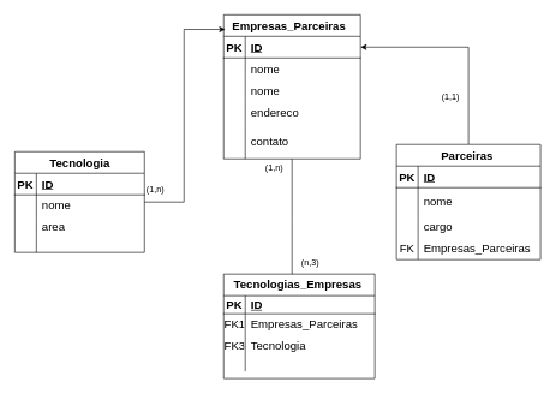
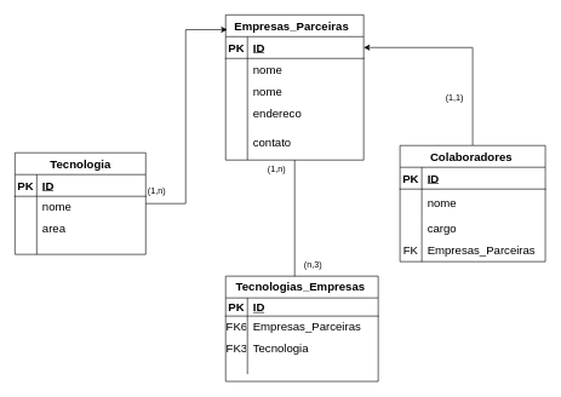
- <mxCell id="49" value="Parceiras&amp;nbsp;" style="shape=table;startSize=30;container=1;collapsible=1;childLayout=tableLayout;fixedRows=1;rowLines=0;fontStyle=1;align=center;resizeLast=1;html=1;fontSize=16;" vertex="1" parent="1"><mxGeometry x="550" y="200" width="200" height="160" as="geometry" /></mxCell>
+ <mxCell id="49" value="Colaboradores&amp;nbsp;" style="shape=table;startSize=30;container=1;collapsible=1;childLayout=tableLayout;fixedRows=1;rowLines=0;fontStyle=1;align=center;resizeLast=1;html=1;fontSize=16;" vertex="1" parent="1"><mxGeometry x="550" y="200" width="200" height="160" as="geometry" /></mxCell>
- <mxCell id="40" value="FK1" style="shape=partialRectangle;connectable=0;fillColor=none;top=0;left=0;bottom=0;right=0;editable=1;overflow=hidden;whiteSpace=wrap;html=1;fontSize=16;" vertex="1" parent="39"><mxGeometry width="30" height="30" as="geometry"><mxRectangle width="30" height="30" as="alternateBounds" /></mxGeometry></mxCell>
+ <mxCell id="40" value="FK6" style="shape=partialRectangle;connectable=0;fillColor=none;top=0;left=0;bottom=0;right=0;editable=1;overflow=hidden;whiteSpace=wrap;html=1;fontSize=16;" vertex="1" parent="39"><mxGeometry width="30" height="30" as="geometry"><mxRectangle width="30" height="30" as="alternateBounds" /></mxGeometry></mxCell>
